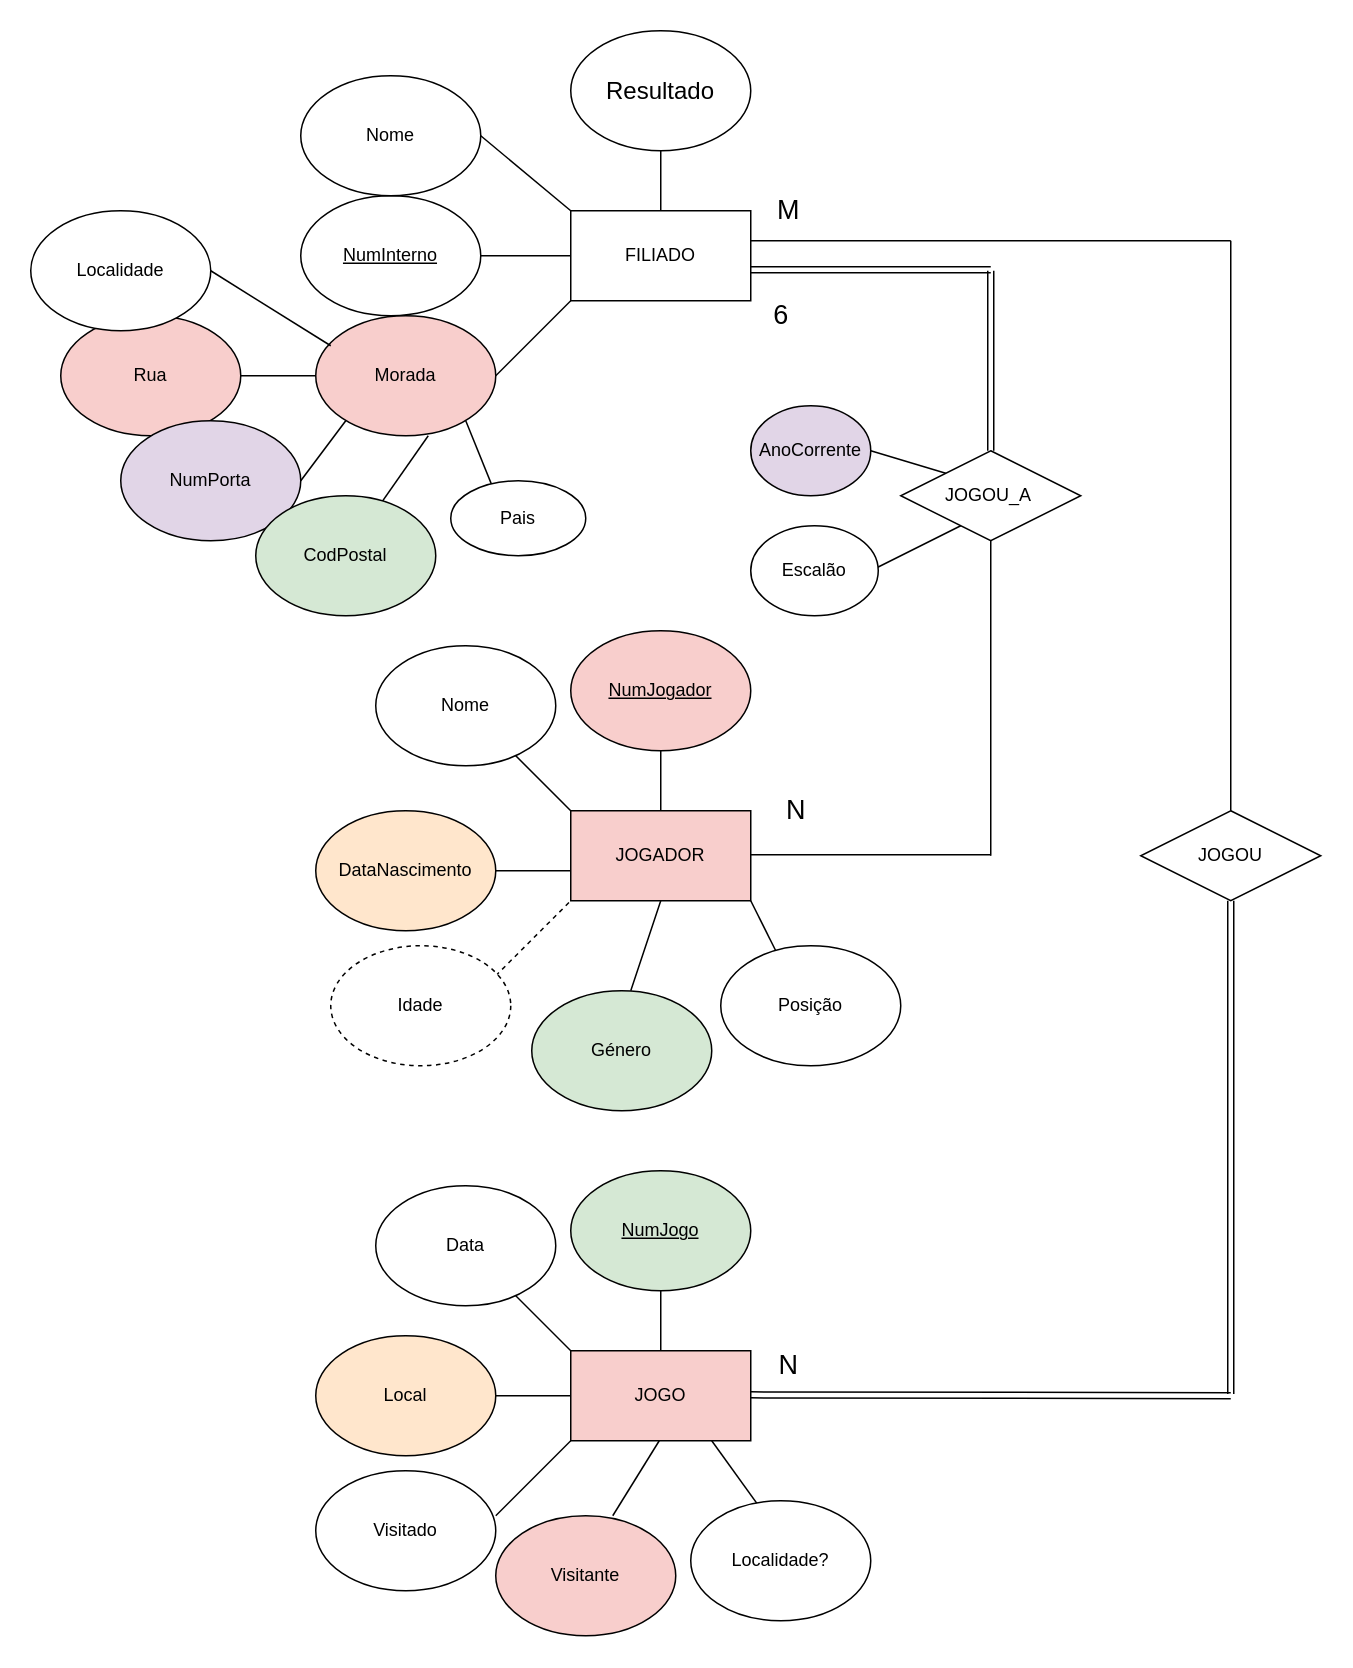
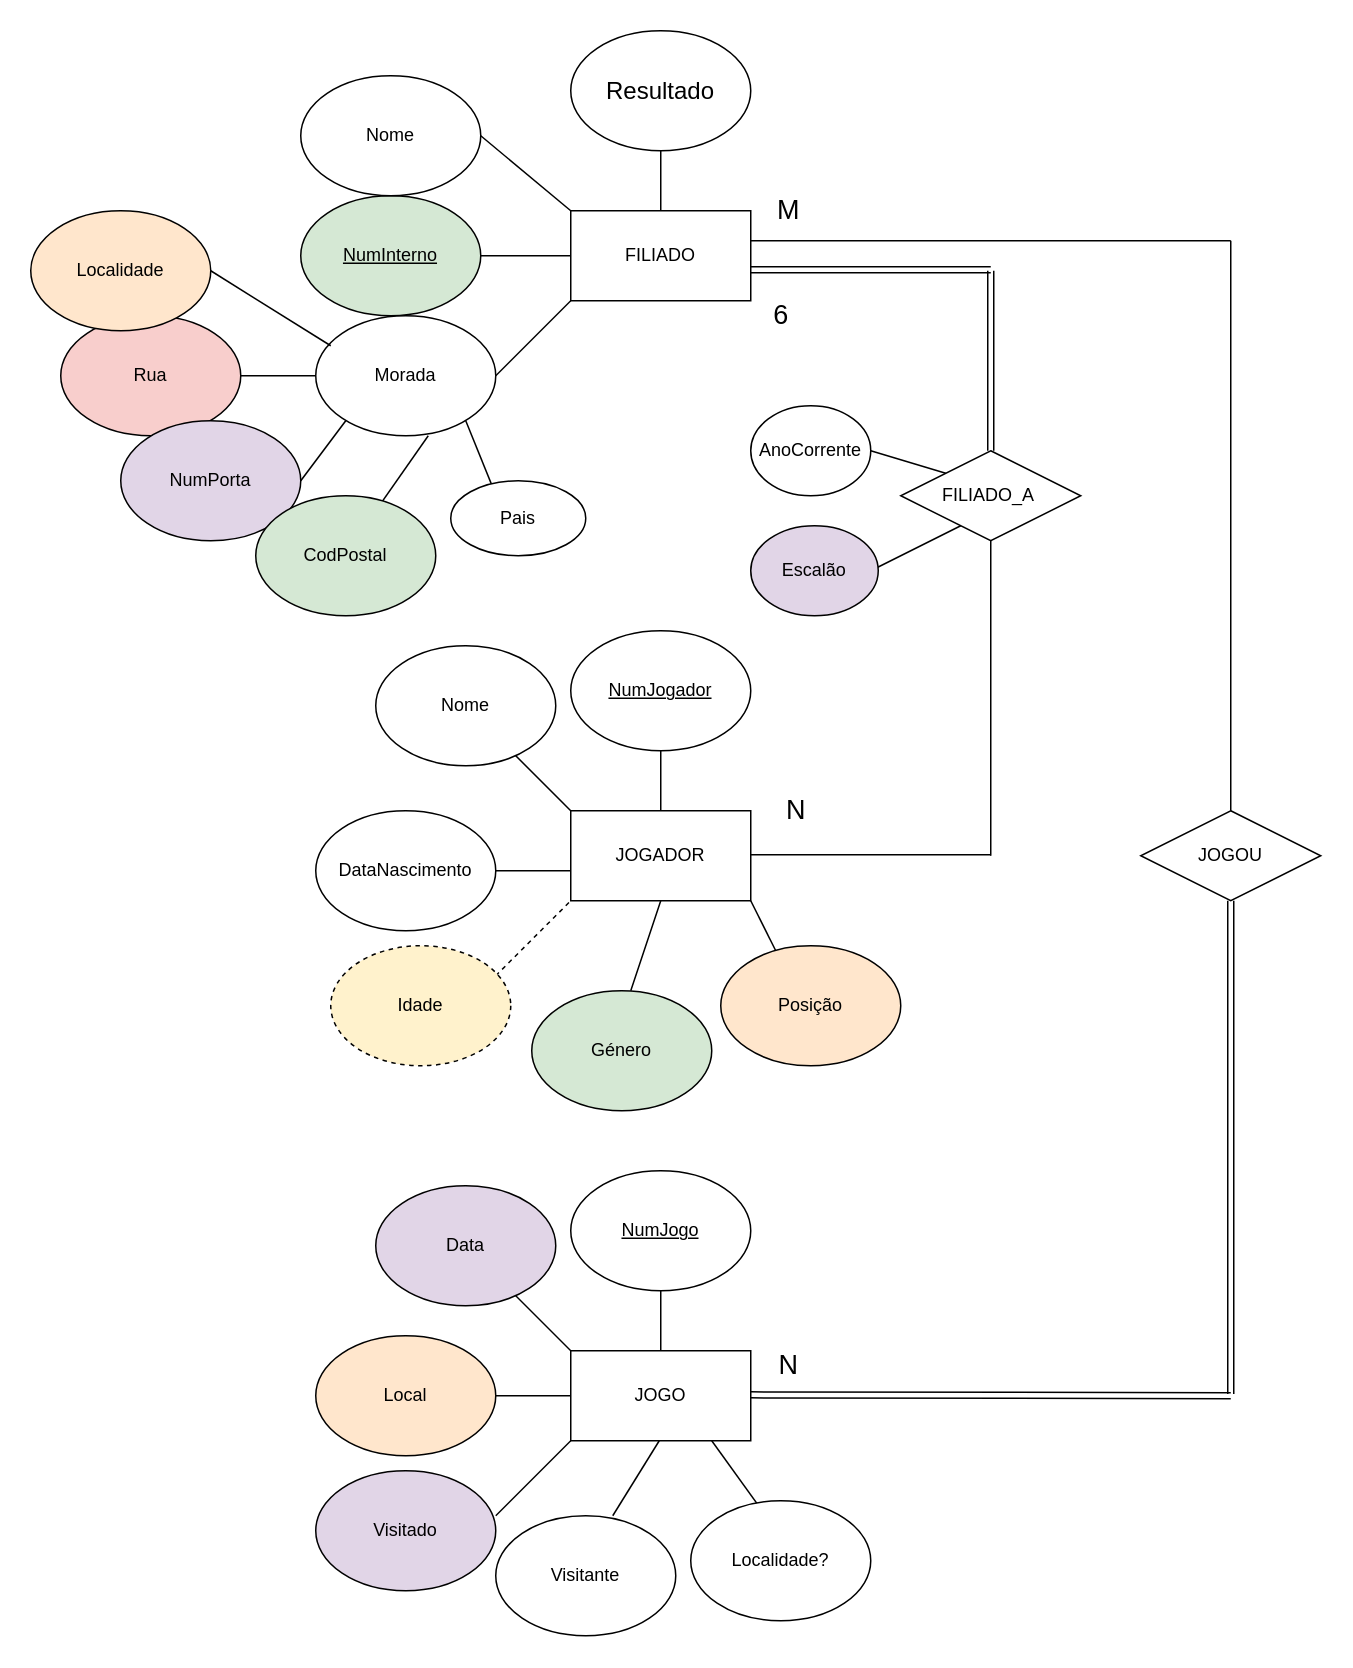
- <mxCell id="4" value="&lt;u&gt;&lt;font style=&quot;font-size: 12px;&quot;&gt;NumInterno&lt;/font&gt;&lt;/u&gt;" style="ellipse;whiteSpace=wrap;html=1;" parent="1" vertex="1"><mxGeometry x="200" y="130" width="120" height="80" as="geometry" /></mxCell>
+ <mxCell id="4" value="&lt;u&gt;&lt;font style=&quot;font-size: 12px;&quot;&gt;NumInterno&lt;/font&gt;&lt;/u&gt;" style="ellipse;whiteSpace=wrap;html=1;fillColor=#d5e8d4;" parent="1" vertex="1"><mxGeometry x="200" y="130" width="120" height="80" as="geometry" /></mxCell>
- <mxCell id="16" value="Localidade" style="ellipse;whiteSpace=wrap;html=1;" parent="1" vertex="1"><mxGeometry x="20" y="140" width="120" height="80" as="geometry" /></mxCell>
+ <mxCell id="16" value="Localidade" style="ellipse;whiteSpace=wrap;html=1;fillColor=#ffe6cc;" parent="1" vertex="1"><mxGeometry x="20" y="140" width="120" height="80" as="geometry" /></mxCell>
- <mxCell id="6" value="Morada" style="ellipse;whiteSpace=wrap;html=1;fillColor=#f8cecc;" parent="1" vertex="1"><mxGeometry x="210" y="210" width="120" height="80" as="geometry" /></mxCell>
+ <mxCell id="6" value="Morada" style="ellipse;whiteSpace=wrap;html=1;" parent="1" vertex="1"><mxGeometry x="210" y="210" width="120" height="80" as="geometry" /></mxCell>
- <mxCell id="64" value="AnoCorrente" style="ellipse;whiteSpace=wrap;html=1;fillColor=#e1d5e7;" parent="1" vertex="1"><mxGeometry x="500" y="270" width="80" height="60" as="geometry" /></mxCell>
+ <mxCell id="64" value="AnoCorrente" style="ellipse;whiteSpace=wrap;html=1;" parent="1" vertex="1"><mxGeometry x="500" y="270" width="80" height="60" as="geometry" /></mxCell>
- <mxCell id="48" value="&lt;span id=&quot;docs-internal-guid-187a8b02-7fff-6b03-a78e-7bee26ffc1d8&quot;&gt;&lt;span style=&quot;font-family: Calibri, sans-serif; background-color: transparent; font-variant-numeric: normal; font-variant-east-asian: normal; font-variant-alternates: normal; font-variant-position: normal; font-variant-emoji: normal; vertical-align: baseline; white-space-collapse: preserve;&quot;&gt;&lt;font style=&quot;font-size: 12px;&quot;&gt;JOGOU_A &lt;/font&gt;&lt;/span&gt;&lt;/span&gt;" style="shape=rhombus;perimeter=rhombusPerimeter;whiteSpace=wrap;html=1;align=center;" parent="1" vertex="1"><mxGeometry x="600" y="300" width="120" height="60" as="geometry" /></mxCell>
+ <mxCell id="48" value="&lt;span id=&quot;docs-internal-guid-187a8b02-7fff-6b03-a78e-7bee26ffc1d8&quot;&gt;&lt;span style=&quot;font-family: Calibri, sans-serif; background-color: transparent; font-variant-numeric: normal; font-variant-east-asian: normal; font-variant-alternates: normal; font-variant-position: normal; font-variant-emoji: normal; vertical-align: baseline; white-space-collapse: preserve;&quot;&gt;&lt;font style=&quot;font-size: 12px;&quot;&gt;FILIADO_A &lt;/font&gt;&lt;/span&gt;&lt;/span&gt;" style="shape=rhombus;perimeter=rhombusPerimeter;whiteSpace=wrap;html=1;align=center;" parent="1" vertex="1"><mxGeometry x="600" y="300" width="120" height="60" as="geometry" /></mxCell>
- <mxCell id="63" value="Escalão" style="ellipse;whiteSpace=wrap;html=1;" parent="1" vertex="1"><mxGeometry x="500" y="350" width="85" height="60" as="geometry" /></mxCell>
+ <mxCell id="63" value="Escalão" style="ellipse;whiteSpace=wrap;html=1;fillColor=#e1d5e7;" parent="1" vertex="1"><mxGeometry x="500" y="350" width="85" height="60" as="geometry" /></mxCell>
- <mxCell id="23" value="&lt;u&gt;NumJogador&lt;/u&gt;" style="ellipse;whiteSpace=wrap;html=1;fillColor=#f8cecc;" parent="1" vertex="1"><mxGeometry x="380" y="420" width="120" height="80" as="geometry" /></mxCell>
+ <mxCell id="23" value="&lt;u&gt;NumJogador&lt;/u&gt;" style="ellipse;whiteSpace=wrap;html=1;" parent="1" vertex="1"><mxGeometry x="380" y="420" width="120" height="80" as="geometry" /></mxCell>
- <mxCell id="21" value="JOGADOR" style="rounded=0;whiteSpace=wrap;html=1;fillColor=#f8cecc;" parent="1" vertex="1"><mxGeometry x="380" y="540" width="120" height="60" as="geometry" /></mxCell>
+ <mxCell id="21" value="JOGADOR" style="rounded=0;whiteSpace=wrap;html=1;" parent="1" vertex="1"><mxGeometry x="380" y="540" width="120" height="60" as="geometry" /></mxCell>
- <mxCell id="27" value="&lt;span id=&quot;docs-internal-guid-19d0a7e4-7fff-2bae-1e1f-10fd3e9cf0e9&quot;&gt;&lt;span style=&quot;font-family: Calibri, sans-serif; background-color: transparent; font-variant-numeric: normal; font-variant-east-asian: normal; font-variant-alternates: normal; font-variant-position: normal; font-variant-emoji: normal; vertical-align: baseline; white-space-collapse: preserve;&quot;&gt;&lt;font style=&quot;font-size: 12px;&quot;&gt;DataNascimento&lt;/font&gt;&lt;/span&gt;&lt;/span&gt;" style="ellipse;whiteSpace=wrap;html=1;fillColor=#ffe6cc;" parent="1" vertex="1"><mxGeometry x="210" y="540" width="120" height="80" as="geometry" /></mxCell>
+ <mxCell id="27" value="&lt;span id=&quot;docs-internal-guid-19d0a7e4-7fff-2bae-1e1f-10fd3e9cf0e9&quot;&gt;&lt;span style=&quot;font-family: Calibri, sans-serif; background-color: transparent; font-variant-numeric: normal; font-variant-east-asian: normal; font-variant-alternates: normal; font-variant-position: normal; font-variant-emoji: normal; vertical-align: baseline; white-space-collapse: preserve;&quot;&gt;&lt;font style=&quot;font-size: 12px;&quot;&gt;DataNascimento&lt;/font&gt;&lt;/span&gt;&lt;/span&gt;" style="ellipse;whiteSpace=wrap;html=1;" parent="1" vertex="1"><mxGeometry x="210" y="540" width="120" height="80" as="geometry" /></mxCell>
- <mxCell id="29" value="Idade" style="ellipse;whiteSpace=wrap;html=1;align=center;dashed=1;" parent="1" vertex="1"><mxGeometry x="220" y="630" width="120" height="80" as="geometry" /></mxCell>
+ <mxCell id="29" value="Idade" style="ellipse;whiteSpace=wrap;html=1;align=center;dashed=1;fillColor=#fff2cc;" parent="1" vertex="1"><mxGeometry x="220" y="630" width="120" height="80" as="geometry" /></mxCell>
- <mxCell id="33" value="Posição" style="ellipse;whiteSpace=wrap;html=1;" parent="1" vertex="1"><mxGeometry x="480" y="630" width="120" height="80" as="geometry" /></mxCell>
+ <mxCell id="33" value="Posição" style="ellipse;whiteSpace=wrap;html=1;fillColor=#ffe6cc;" parent="1" vertex="1"><mxGeometry x="480" y="630" width="120" height="80" as="geometry" /></mxCell>
- <mxCell id="36" value="&lt;u&gt;NumJogo&lt;/u&gt;" style="ellipse;whiteSpace=wrap;html=1;fillColor=#d5e8d4;" parent="1" vertex="1"><mxGeometry x="380" y="780" width="120" height="80" as="geometry" /></mxCell>
+ <mxCell id="36" value="&lt;u&gt;NumJogo&lt;/u&gt;" style="ellipse;whiteSpace=wrap;html=1;" parent="1" vertex="1"><mxGeometry x="380" y="780" width="120" height="80" as="geometry" /></mxCell>
- <mxCell id="38" value="Data" style="ellipse;whiteSpace=wrap;html=1;" parent="1" vertex="1"><mxGeometry x="250" y="790" width="120" height="80" as="geometry" /></mxCell>
+ <mxCell id="38" value="Data" style="ellipse;whiteSpace=wrap;html=1;fillColor=#e1d5e7;" parent="1" vertex="1"><mxGeometry x="250" y="790" width="120" height="80" as="geometry" /></mxCell>
- <mxCell id="34" value="JOGO" style="rounded=0;whiteSpace=wrap;html=1;fillColor=#f8cecc;" parent="1" vertex="1"><mxGeometry x="380" y="900" width="120" height="60" as="geometry" /></mxCell>
+ <mxCell id="34" value="JOGO" style="rounded=0;whiteSpace=wrap;html=1;" parent="1" vertex="1"><mxGeometry x="380" y="900" width="120" height="60" as="geometry" /></mxCell>
- <mxCell id="42" value="Visitado" style="ellipse;whiteSpace=wrap;html=1;" parent="1" vertex="1"><mxGeometry x="210" y="980" width="120" height="80" as="geometry" /></mxCell>
+ <mxCell id="42" value="Visitado" style="ellipse;whiteSpace=wrap;html=1;fillColor=#e1d5e7;" parent="1" vertex="1"><mxGeometry x="210" y="980" width="120" height="80" as="geometry" /></mxCell>
- <mxCell id="44" value="Visitante" style="ellipse;whiteSpace=wrap;html=1;fillColor=#f8cecc;" parent="1" vertex="1"><mxGeometry x="330" y="1010" width="120" height="80" as="geometry" /></mxCell>
+ <mxCell id="44" value="Visitante" style="ellipse;whiteSpace=wrap;html=1;" parent="1" vertex="1"><mxGeometry x="330" y="1010" width="120" height="80" as="geometry" /></mxCell>
